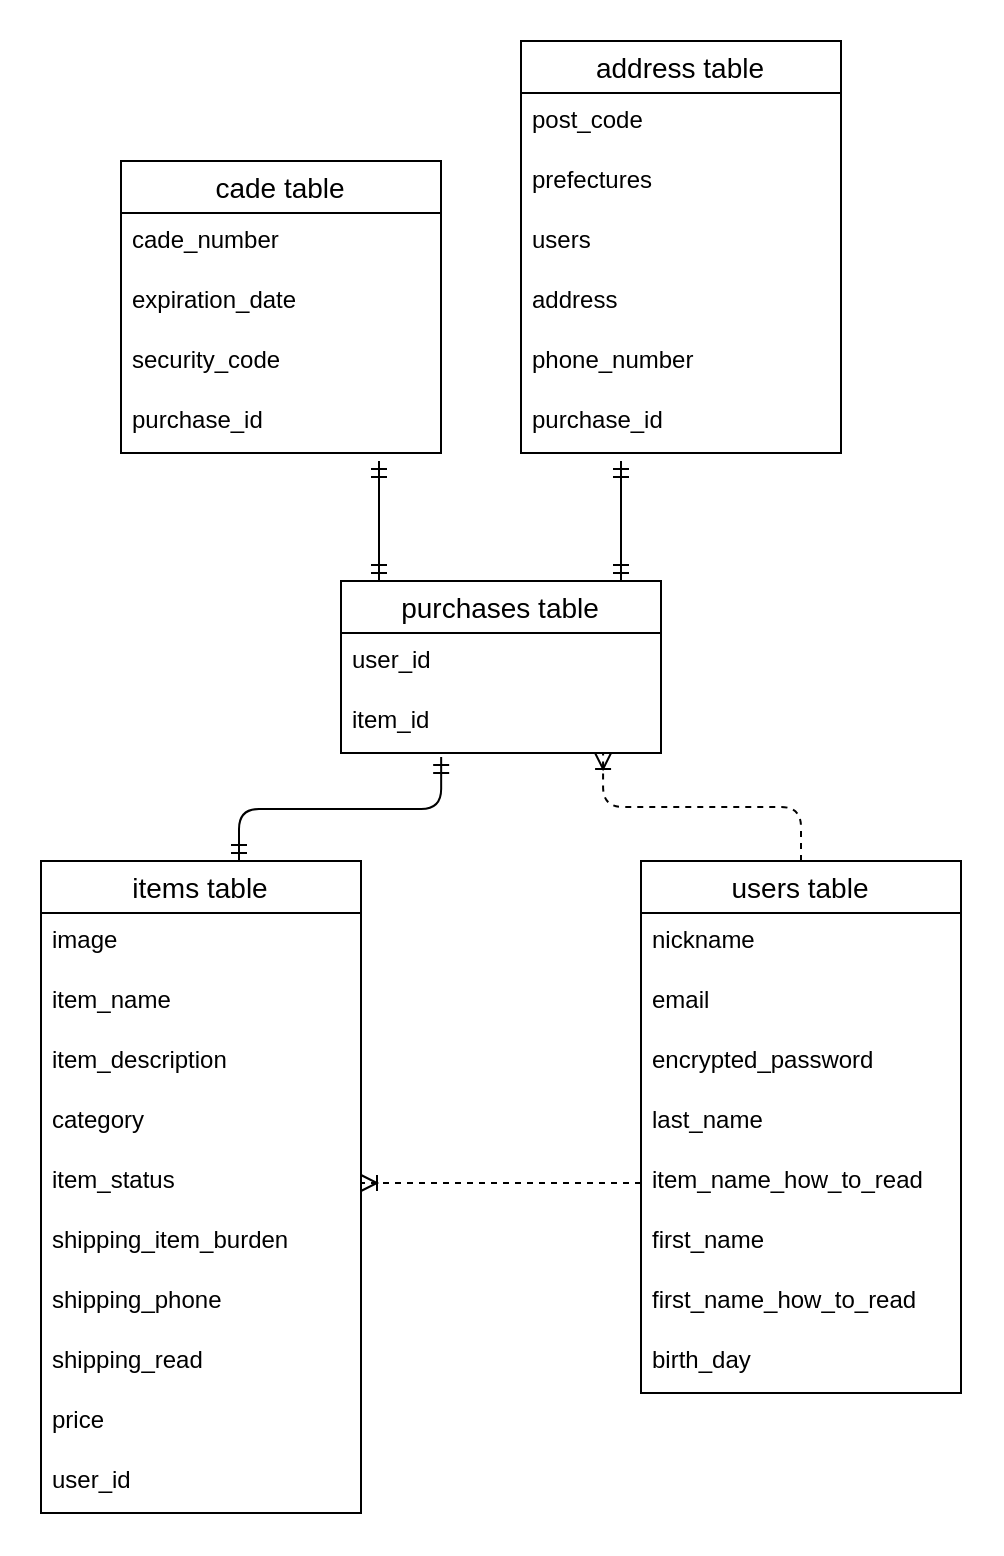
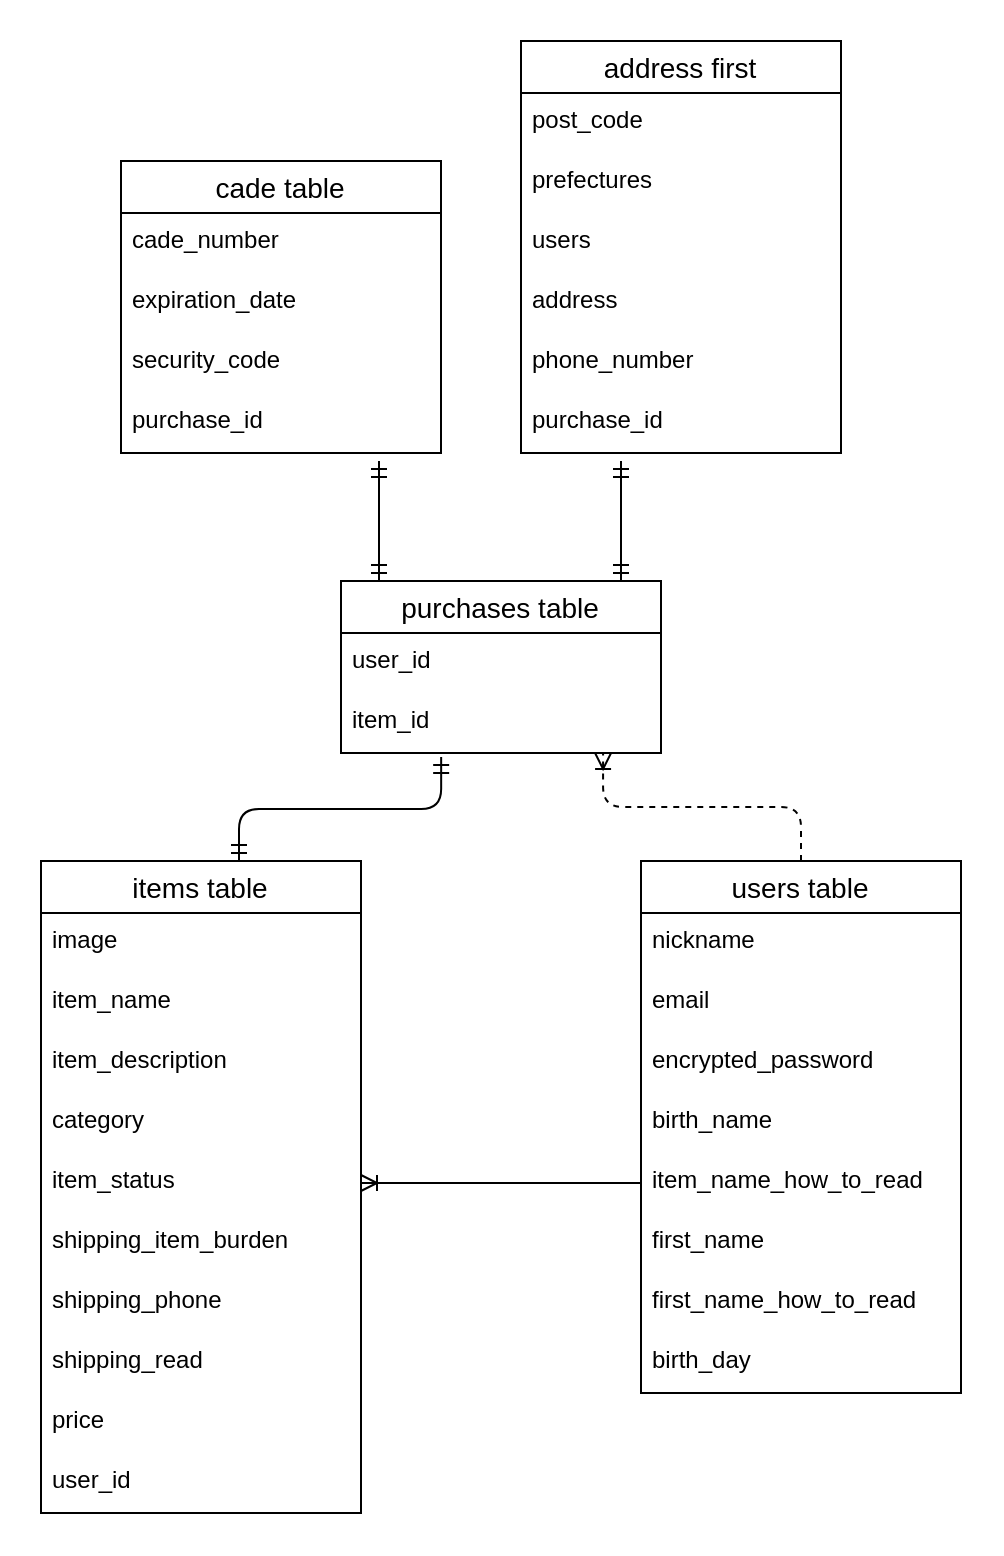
- <mxCell id="22" value="address table" style="swimlane;fontStyle=0;childLayout=stackLayout;horizontal=1;startSize=26;horizontalStack=0;resizeParent=1;resizeParentMax=0;resizeLast=0;collapsible=1;marginBottom=0;align=center;fontSize=14;" parent="1" vertex="1"><mxGeometry x="260" y="20" width="160" height="206" as="geometry" /></mxCell>
+ <mxCell id="22" value="address first" style="swimlane;fontStyle=0;childLayout=stackLayout;horizontal=1;startSize=26;horizontalStack=0;resizeParent=1;resizeParentMax=0;resizeLast=0;collapsible=1;marginBottom=0;align=center;fontSize=14;" parent="1" vertex="1"><mxGeometry x="260" y="20" width="160" height="206" as="geometry" /></mxCell>
- <mxCell id="6" value="last_name" style="text;strokeColor=none;fillColor=none;spacingLeft=4;spacingRight=4;overflow=hidden;rotatable=0;points=[[0,0.5],[1,0.5]];portConstraint=eastwest;fontSize=12;" parent="2" vertex="1"><mxGeometry y="116" width="160" height="30" as="geometry" /></mxCell>
+ <mxCell id="6" value="birth_name" style="text;strokeColor=none;fillColor=none;spacingLeft=4;spacingRight=4;overflow=hidden;rotatable=0;points=[[0,0.5],[1,0.5]];portConstraint=eastwest;fontSize=12;" parent="2" vertex="1"><mxGeometry y="116" width="160" height="30" as="geometry" /></mxCell>
- <mxCell id="37" value="" style="fontSize=12;html=1;endArrow=ERoneToMany;exitX=0;exitY=0.5;exitDx=0;exitDy=0;entryX=1;entryY=0.5;entryDx=0;entryDy=0;dashed=1;" edge="1" parent="1" source="7" target="16"><mxGeometry width="100" height="100" relative="1" as="geometry"><mxPoint x="200" y="604" as="sourcePoint" /><mxPoint x="200" y="504" as="targetPoint" /></mxGeometry></mxCell>
+ <mxCell id="37" value="" style="fontSize=12;html=1;endArrow=ERoneToMany;exitX=0;exitY=0.5;exitDx=0;exitDy=0;entryX=1;entryY=0.5;entryDx=0;entryDy=0;" edge="1" parent="1" source="7" target="16"><mxGeometry width="100" height="100" relative="1" as="geometry"><mxPoint x="200" y="604" as="sourcePoint" /><mxPoint x="200" y="504" as="targetPoint" /></mxGeometry></mxCell>
